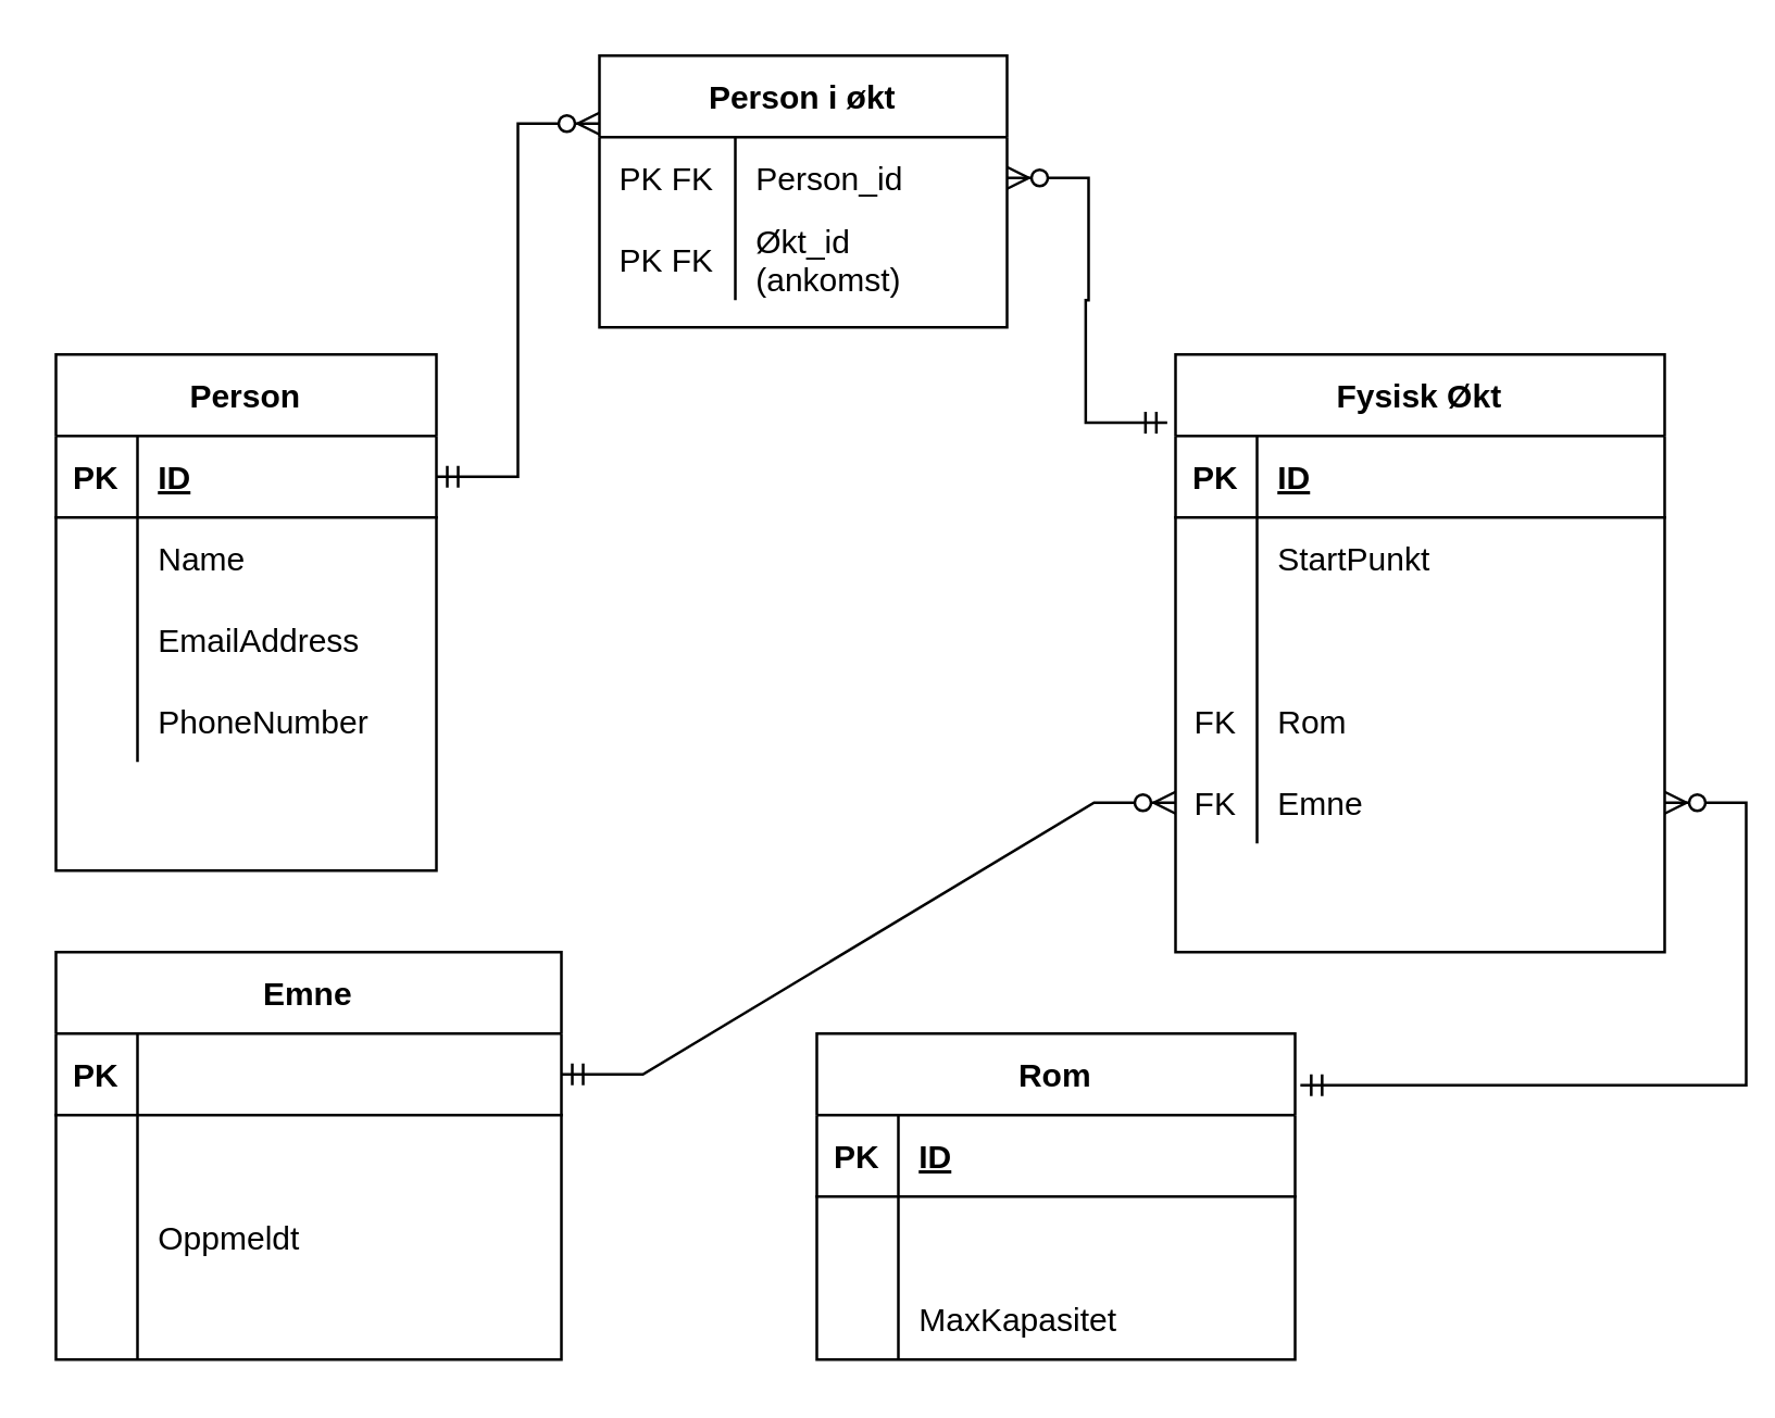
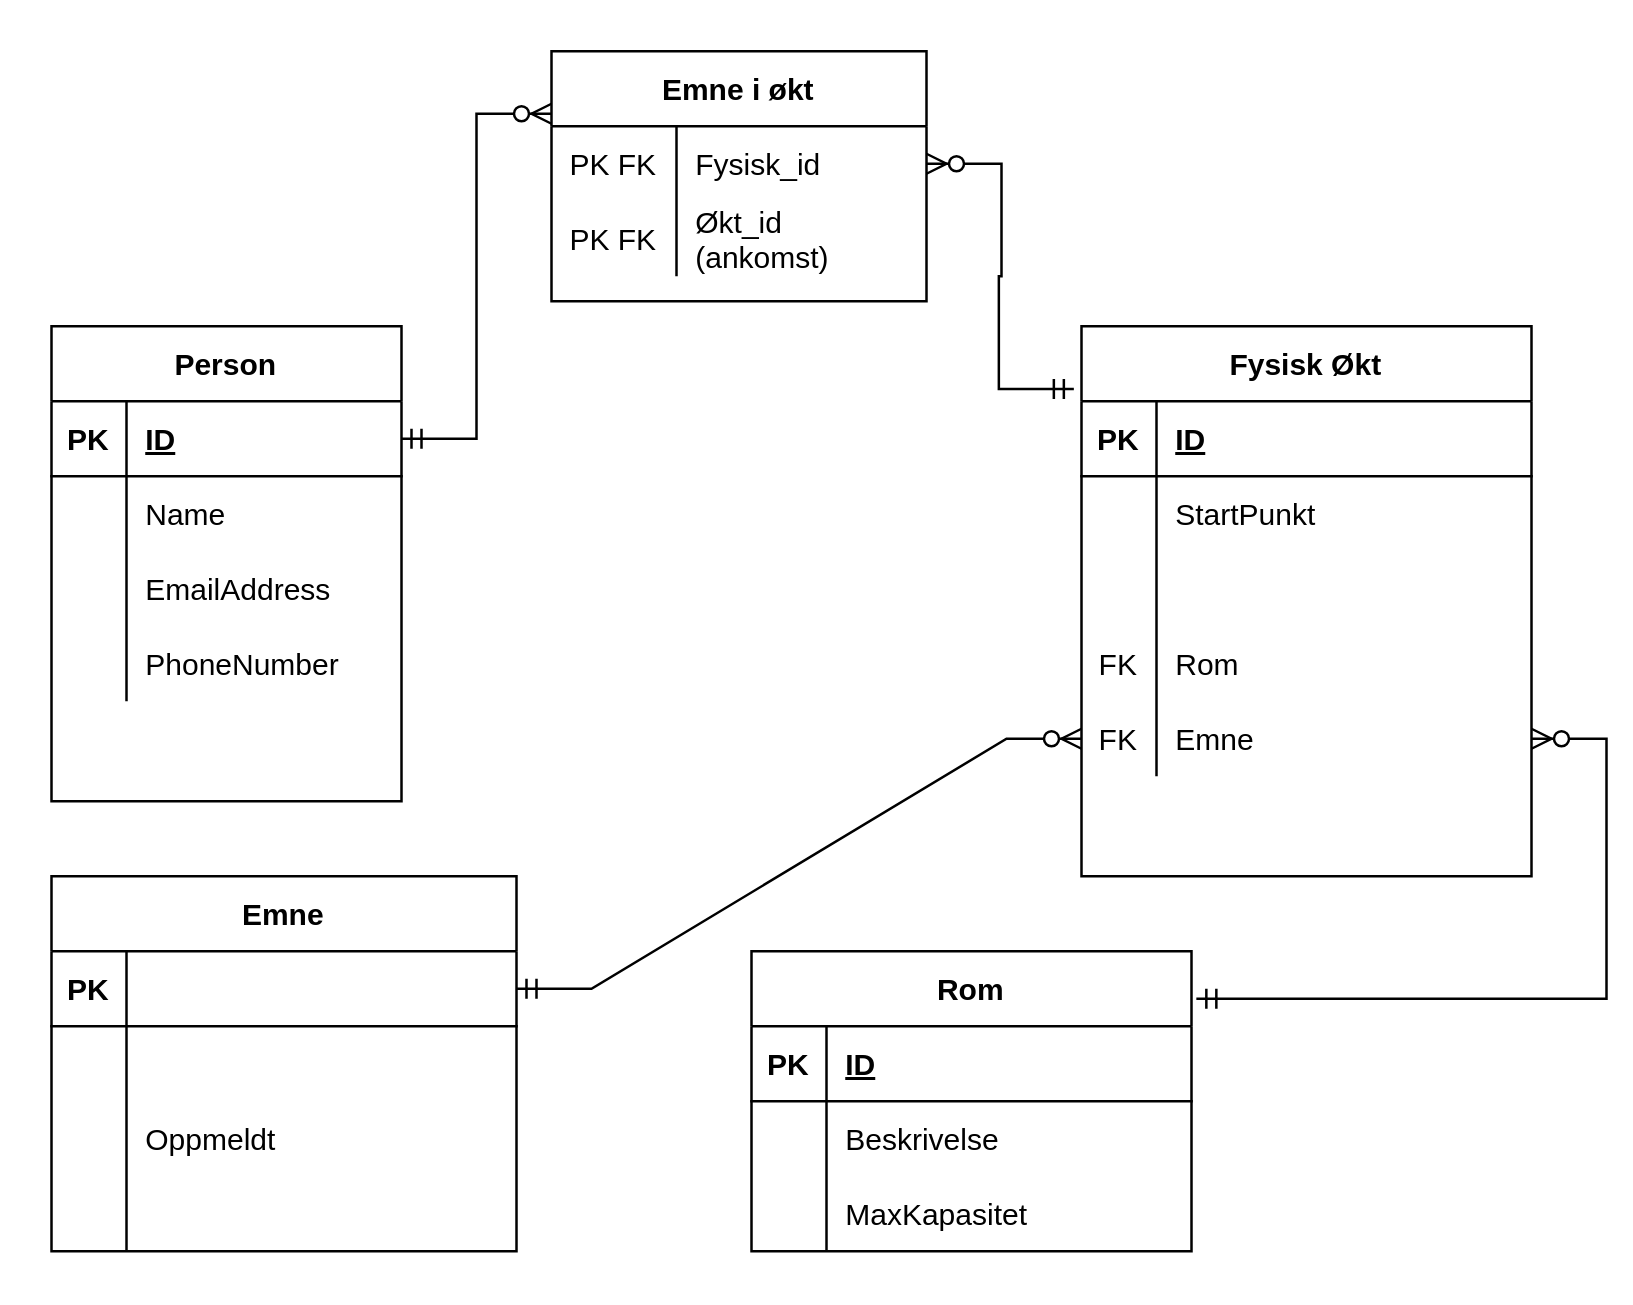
- <mxCell id="54" value="Person i økt" style="shape=table;startSize=30;container=1;collapsible=1;childLayout=tableLayout;fixedRows=1;rowLines=0;fontStyle=1;align=center;resizeLast=1;" vertex="1" parent="1"><mxGeometry x="220" y="20" width="150" height="100" as="geometry" /></mxCell>
+ <mxCell id="54" value="Emne i økt" style="shape=table;startSize=30;container=1;collapsible=1;childLayout=tableLayout;fixedRows=1;rowLines=0;fontStyle=1;align=center;resizeLast=1;" vertex="1" parent="1"><mxGeometry x="220" y="20" width="150" height="100" as="geometry" /></mxCell>
- <mxCell id="57" value="Person_id" style="shape=partialRectangle;connectable=0;fillColor=none;top=0;left=0;bottom=0;right=0;align=left;spacingLeft=6;fontStyle=0;overflow=hidden;" vertex="1" parent="55"><mxGeometry x="50" width="100" height="30" as="geometry"><mxRectangle width="100" height="30" as="alternateBounds" /></mxGeometry></mxCell>
+ <mxCell id="57" value="Fysisk_id" style="shape=partialRectangle;connectable=0;fillColor=none;top=0;left=0;bottom=0;right=0;align=left;spacingLeft=6;fontStyle=0;overflow=hidden;" vertex="1" parent="55"><mxGeometry x="50" width="100" height="30" as="geometry"><mxRectangle width="100" height="30" as="alternateBounds" /></mxGeometry></mxCell>
+ <mxCell id="36" value="Beskrivelse" style="shape=partialRectangle;connectable=0;fillColor=none;top=0;left=0;bottom=0;right=0;align=left;spacingLeft=6;overflow=hidden;" vertex="1" parent="34"><mxGeometry x="30" width="146" height="30" as="geometry"><mxRectangle width="146" height="30" as="alternateBounds" /></mxGeometry></mxCell>
